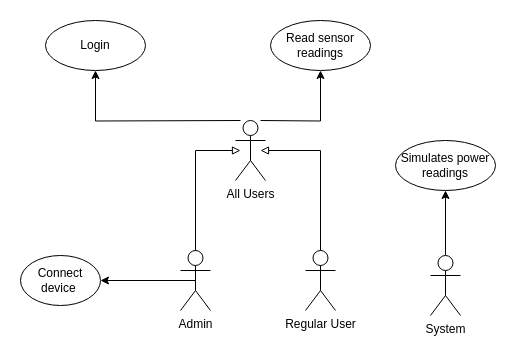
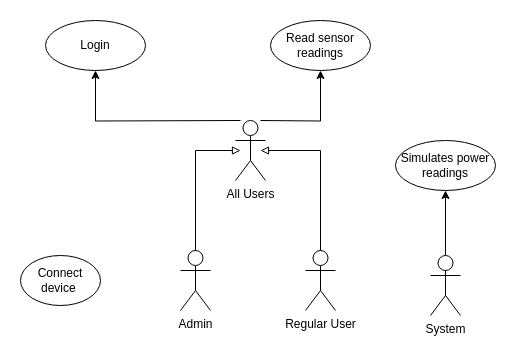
- <mxCell id="3" style="edgeStyle=orthogonalEdgeStyle;rounded=0;orthogonalLoop=1;jettySize=auto;html=1;exitX=0.5;exitY=0.5;exitDx=0;exitDy=0;exitPerimeter=0;entryX=1;entryY=0.5;entryDx=0;entryDy=0;" edge="1" parent="1" source="4" target="12"><mxGeometry relative="1" as="geometry" /></mxCell>
